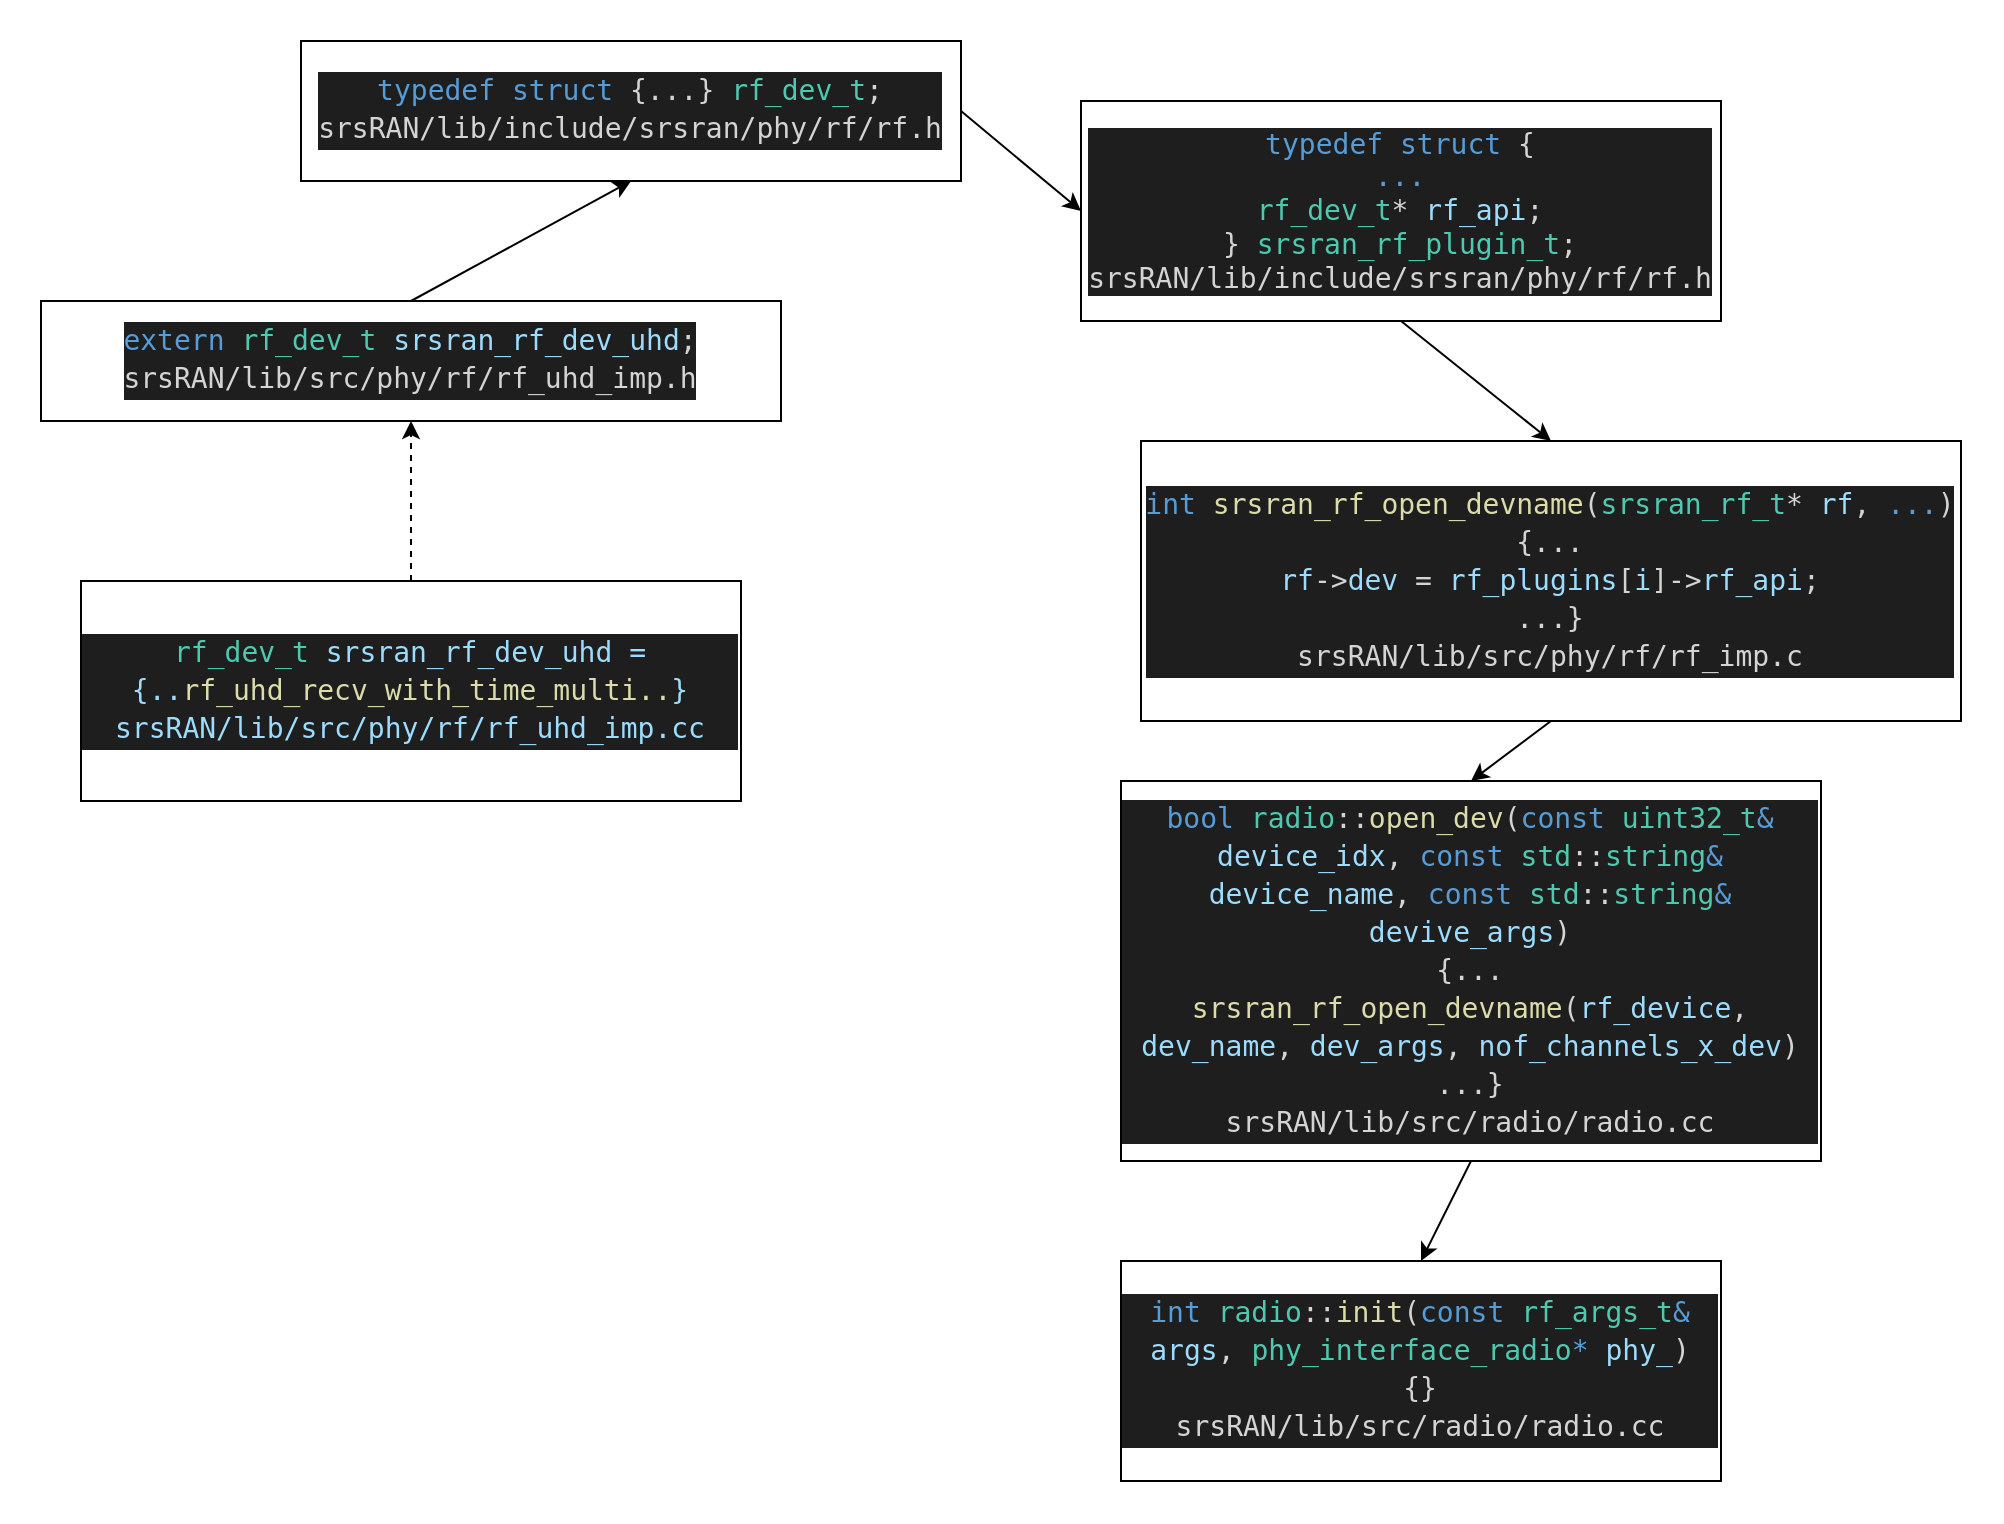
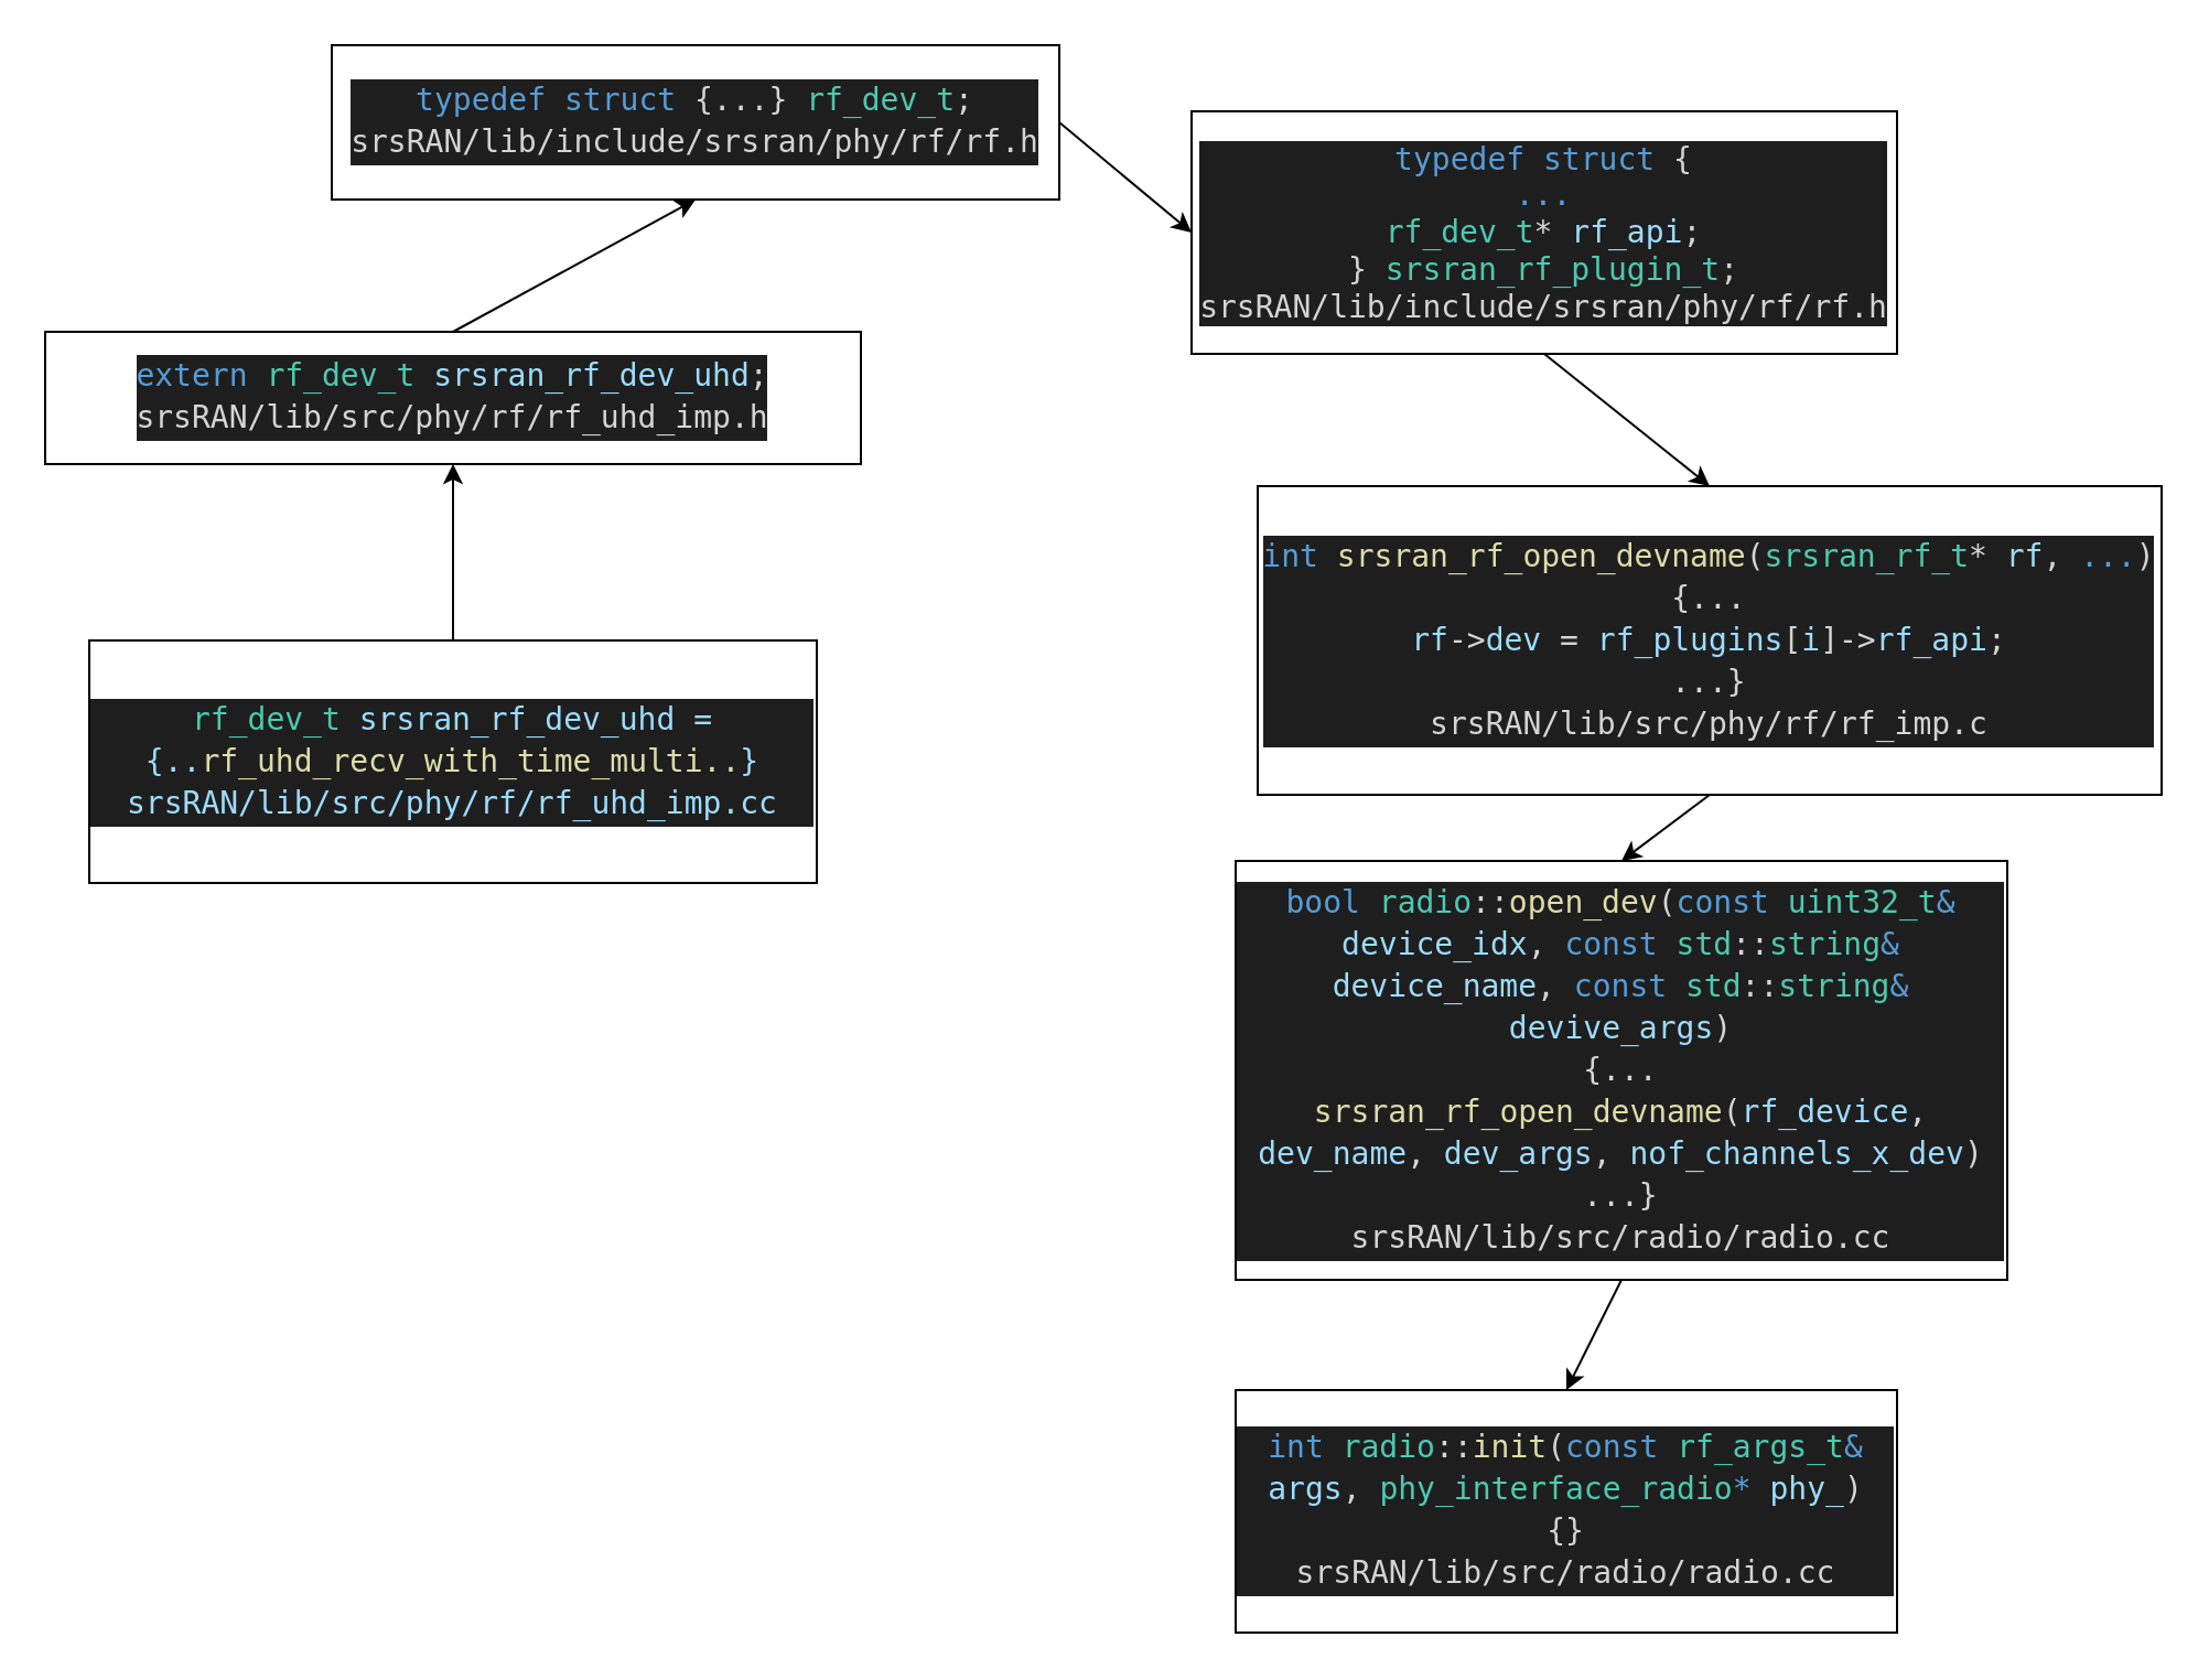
- <mxCell id="2" style="edgeStyle=none;html=1;exitX=0.5;exitY=0;exitDx=0;exitDy=0;entryX=0.5;entryY=1;entryDx=0;entryDy=0;dashed=1;" parent="1" source="3" target="5" edge="1"><mxGeometry relative="1" as="geometry" /></mxCell>
+ <mxCell id="2" style="edgeStyle=none;html=1;exitX=0.5;exitY=0;exitDx=0;exitDy=0;entryX=0.5;entryY=1;entryDx=0;entryDy=0;" parent="1" source="3" target="5" edge="1"><mxGeometry relative="1" as="geometry" /></mxCell>
